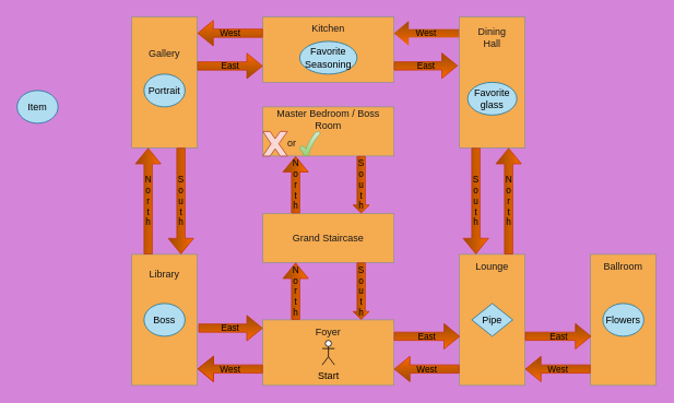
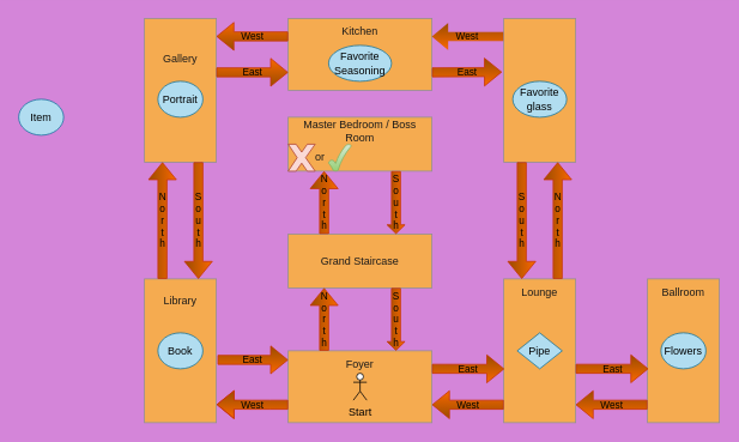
- <mxCell id="33" value="&lt;div&gt;Dining Hall&lt;br&gt;&lt;/div&gt;" style="text;html=1;align=center;verticalAlign=middle;whiteSpace=wrap;rounded=0;fontColor=#1A1A1A;labelBackgroundColor=none;" parent="1" vertex="1"><mxGeometry x="570" y="30" width="60" height="30" as="geometry" /></mxCell>
- <mxCell id="40" value="&lt;div&gt;Favorite&lt;/div&gt;&lt;div&gt;glass&lt;br&gt;&lt;/div&gt;" style="ellipse;whiteSpace=wrap;html=1;strokeColor=#10739e;fillColor=#b1ddf0;" vertex="1" parent="1"><mxGeometry x="570" y="100" width="60" height="40" as="geometry" /></mxCell>
+ <mxCell id="40" value="&lt;div&gt;Favorite&lt;/div&gt;&lt;div&gt;glass&lt;br&gt;&lt;/div&gt;" style="ellipse;whiteSpace=wrap;html=1;strokeColor=#10739e;fillColor=#b1ddf0;" vertex="1" parent="1"><mxGeometry x="570" y="90" width="60" height="40" as="geometry" /></mxCell>
- <mxCell id="41" value="Boss" style="ellipse;whiteSpace=wrap;html=1;strokeColor=#10739e;fillColor=#b1ddf0;" vertex="1" parent="1"><mxGeometry x="175" y="370" width="50" height="40" as="geometry" /></mxCell>
+ <mxCell id="41" value="Book" style="ellipse;whiteSpace=wrap;html=1;strokeColor=#10739e;fillColor=#b1ddf0;" vertex="1" parent="1"><mxGeometry x="175" y="370" width="50" height="40" as="geometry" /></mxCell>
